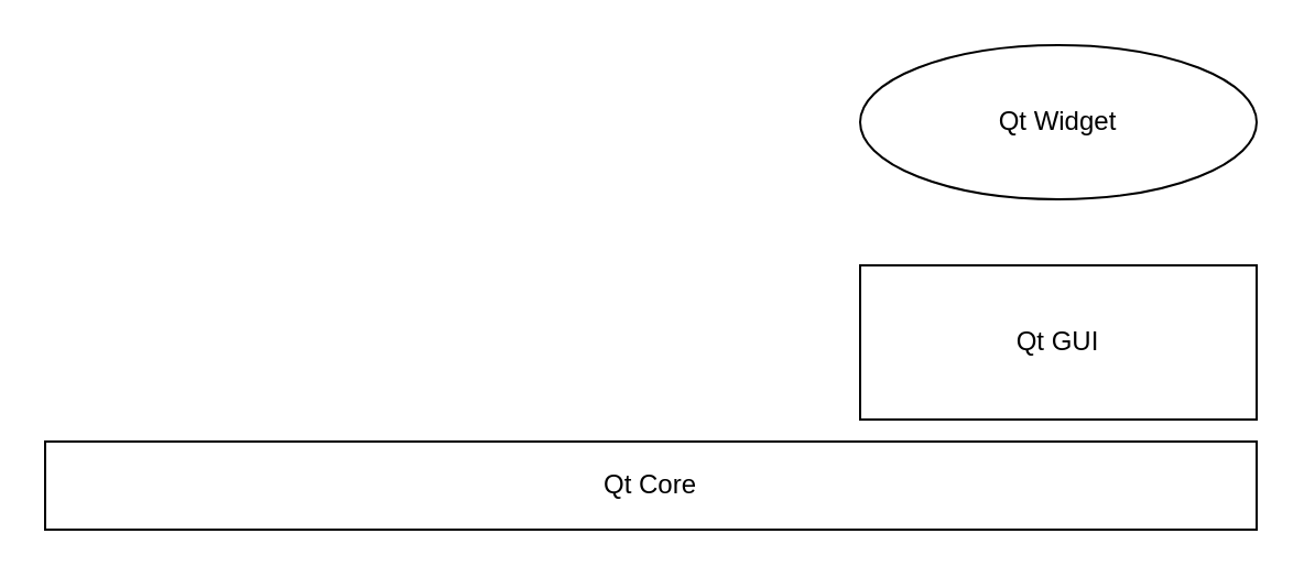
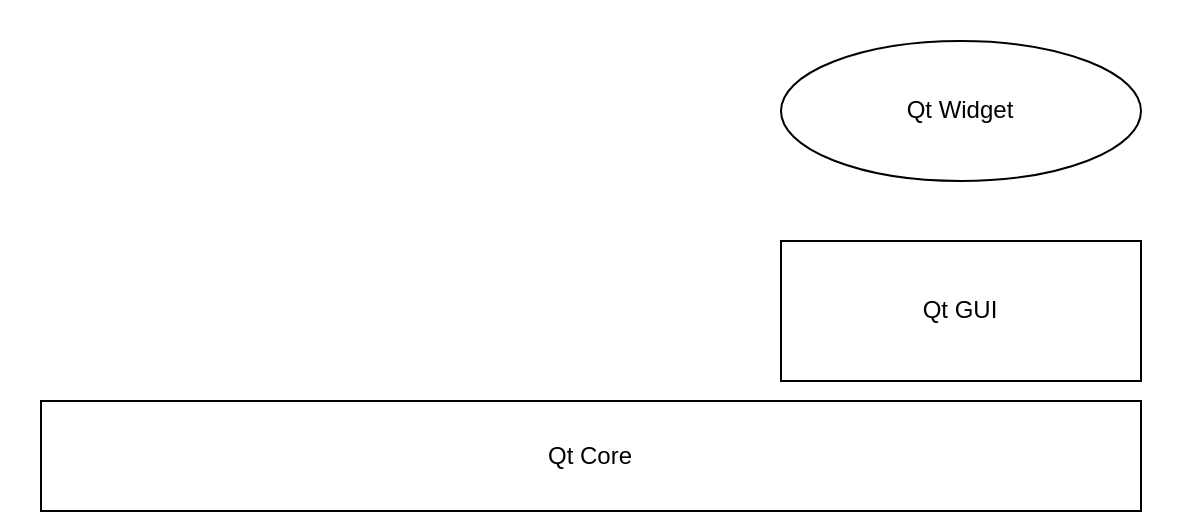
- <mxCell id="2" value="Qt Core" style="rounded=0;whiteSpace=wrap;html=1;" vertex="1" parent="1"><mxGeometry x="20" y="200" width="550" height="40" as="geometry" /></mxCell>
+ <mxCell id="2" value="Qt Core" style="rounded=0;whiteSpace=wrap;html=1;" vertex="1" parent="1"><mxGeometry x="20" y="200" width="550" height="55" as="geometry" /></mxCell>
